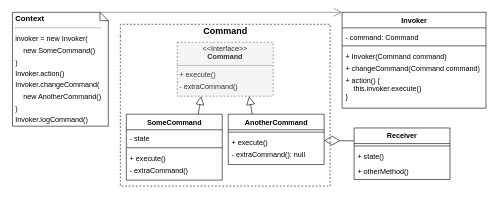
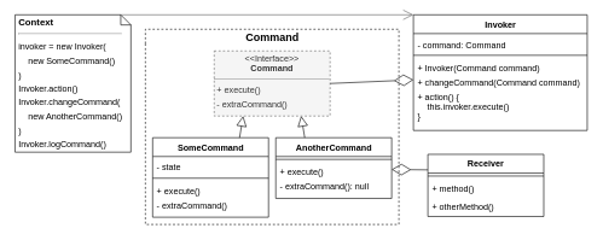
+ <mxCell id="17" value="" style="endArrow=diamondThin;endFill=0;endSize=24;html=1;entryX=0;entryY=0.5;entryDx=0;entryDy=0;exitX=1;exitY=0.5;exitDx=0;exitDy=0;" parent="1" source="12" target="23" edge="1"><mxGeometry width="160" relative="1" as="geometry"><mxPoint x="460" y="-5241" as="sourcePoint" /><mxPoint x="620" y="-5241" as="targetPoint" /></mxGeometry></mxCell>
- <mxCell id="27" value="+ state()" style="text;strokeColor=none;fillColor=none;align=left;verticalAlign=top;spacingLeft=4;spacingRight=4;overflow=hidden;rotatable=0;points=[[0,0.5],[1,0.5]];portConstraint=eastwest;" parent="25" vertex="1"><mxGeometry y="34" width="160" height="26" as="geometry" /></mxCell>
+ <mxCell id="27" value="+ method()" style="text;strokeColor=none;fillColor=none;align=left;verticalAlign=top;spacingLeft=4;spacingRight=4;overflow=hidden;rotatable=0;points=[[0,0.5],[1,0.5]];portConstraint=eastwest;" parent="25" vertex="1"><mxGeometry y="34" width="160" height="26" as="geometry" /></mxCell>
